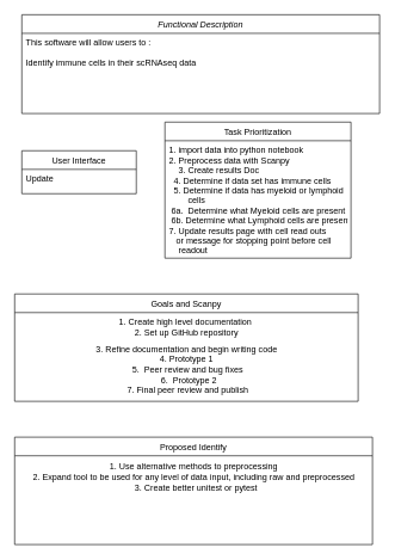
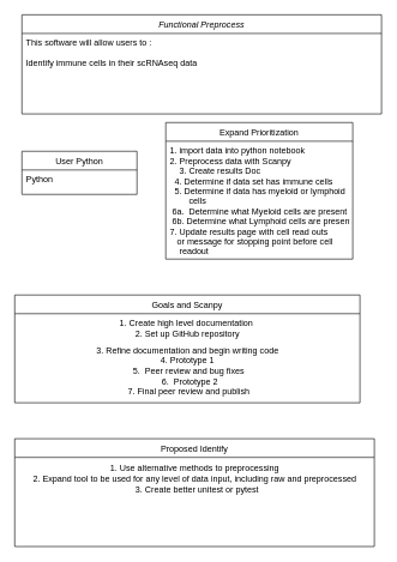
- <mxCell id="2" value="Functional Description" style="swimlane;fontStyle=2;align=center;verticalAlign=top;childLayout=stackLayout;horizontal=1;startSize=26;horizontalStack=0;resizeParent=1;resizeLast=0;collapsible=1;marginBottom=0;rounded=0;shadow=0;strokeWidth=1;" parent="1" vertex="1"><mxGeometry x="30" y="20" width="500" height="138" as="geometry"><mxRectangle x="230" y="140" width="160" height="26" as="alternateBounds" /></mxGeometry></mxCell>
+ <mxCell id="2" value="Functional Preprocess" style="swimlane;fontStyle=2;align=center;verticalAlign=top;childLayout=stackLayout;horizontal=1;startSize=26;horizontalStack=0;resizeParent=1;resizeLast=0;collapsible=1;marginBottom=0;rounded=0;shadow=0;strokeWidth=1;" parent="1" vertex="1"><mxGeometry x="30" y="20" width="500" height="138" as="geometry"><mxRectangle x="230" y="140" width="160" height="26" as="alternateBounds" /></mxGeometry></mxCell>
- <mxCell id="9" value="Task Prioritization" style="swimlane;fontStyle=0;align=center;verticalAlign=top;childLayout=stackLayout;horizontal=1;startSize=26;horizontalStack=0;resizeParent=1;resizeLast=0;collapsible=1;marginBottom=0;rounded=0;shadow=0;strokeWidth=1;" parent="1" vertex="1"><mxGeometry x="230" y="170" width="260" height="190" as="geometry"><mxRectangle x="550" y="140" width="160" height="26" as="alternateBounds" /></mxGeometry></mxCell>
+ <mxCell id="9" value="Expand Prioritization" style="swimlane;fontStyle=0;align=center;verticalAlign=top;childLayout=stackLayout;horizontal=1;startSize=26;horizontalStack=0;resizeParent=1;resizeLast=0;collapsible=1;marginBottom=0;rounded=0;shadow=0;strokeWidth=1;" parent="1" vertex="1"><mxGeometry x="230" y="170" width="260" height="190" as="geometry"><mxRectangle x="550" y="140" width="160" height="26" as="alternateBounds" /></mxGeometry></mxCell>
- <mxCell id="4" value="User Interface" style="swimlane;fontStyle=0;align=center;verticalAlign=top;childLayout=stackLayout;horizontal=1;startSize=26;horizontalStack=0;resizeParent=1;resizeLast=0;collapsible=1;marginBottom=0;rounded=0;shadow=0;strokeWidth=1;" parent="1" vertex="1"><mxGeometry x="30" y="210" width="160" height="60" as="geometry"><mxRectangle x="340" y="380" width="170" height="26" as="alternateBounds" /></mxGeometry></mxCell>
+ <mxCell id="4" value="User Python" style="swimlane;fontStyle=0;align=center;verticalAlign=top;childLayout=stackLayout;horizontal=1;startSize=26;horizontalStack=0;resizeParent=1;resizeLast=0;collapsible=1;marginBottom=0;rounded=0;shadow=0;strokeWidth=1;" parent="1" vertex="1"><mxGeometry x="30" y="210" width="160" height="60" as="geometry"><mxRectangle x="340" y="380" width="170" height="26" as="alternateBounds" /></mxGeometry></mxCell>
- <mxCell id="5" value="Update" style="text;align=left;verticalAlign=top;spacingLeft=4;spacingRight=4;overflow=hidden;rotatable=0;points=[[0,0.5],[1,0.5]];portConstraint=eastwest;" parent="4" vertex="1"><mxGeometry y="26" width="160" height="26" as="geometry" /></mxCell>
+ <mxCell id="5" value="Python" style="text;align=left;verticalAlign=top;spacingLeft=4;spacingRight=4;overflow=hidden;rotatable=0;points=[[0,0.5],[1,0.5]];portConstraint=eastwest;" parent="4" vertex="1"><mxGeometry y="26" width="160" height="26" as="geometry" /></mxCell>
